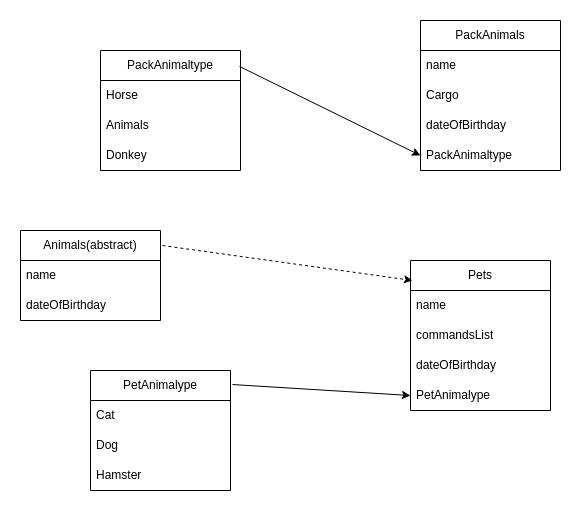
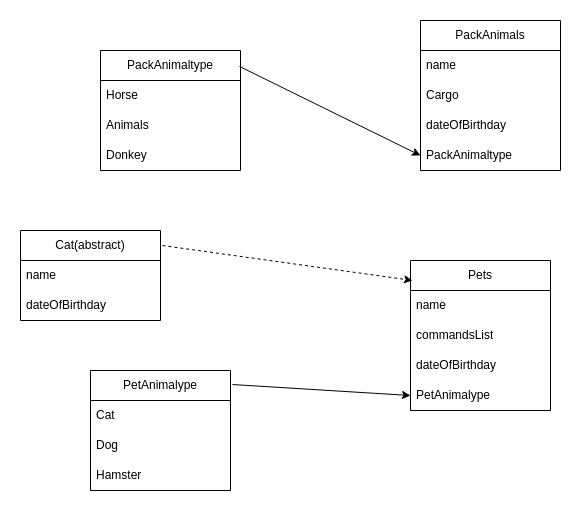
- <mxCell id="2" value="Animals(abstract)" style="swimlane;fontStyle=0;childLayout=stackLayout;horizontal=1;startSize=30;horizontalStack=0;resizeParent=1;resizeParentMax=0;resizeLast=0;collapsible=1;marginBottom=0;whiteSpace=wrap;html=1;" parent="1" vertex="1"><mxGeometry x="20" y="230" width="140" height="90" as="geometry" /></mxCell>
+ <mxCell id="2" value="Cat(abstract)" style="swimlane;fontStyle=0;childLayout=stackLayout;horizontal=1;startSize=30;horizontalStack=0;resizeParent=1;resizeParentMax=0;resizeLast=0;collapsible=1;marginBottom=0;whiteSpace=wrap;html=1;" parent="1" vertex="1"><mxGeometry x="20" y="230" width="140" height="90" as="geometry" /></mxCell>
